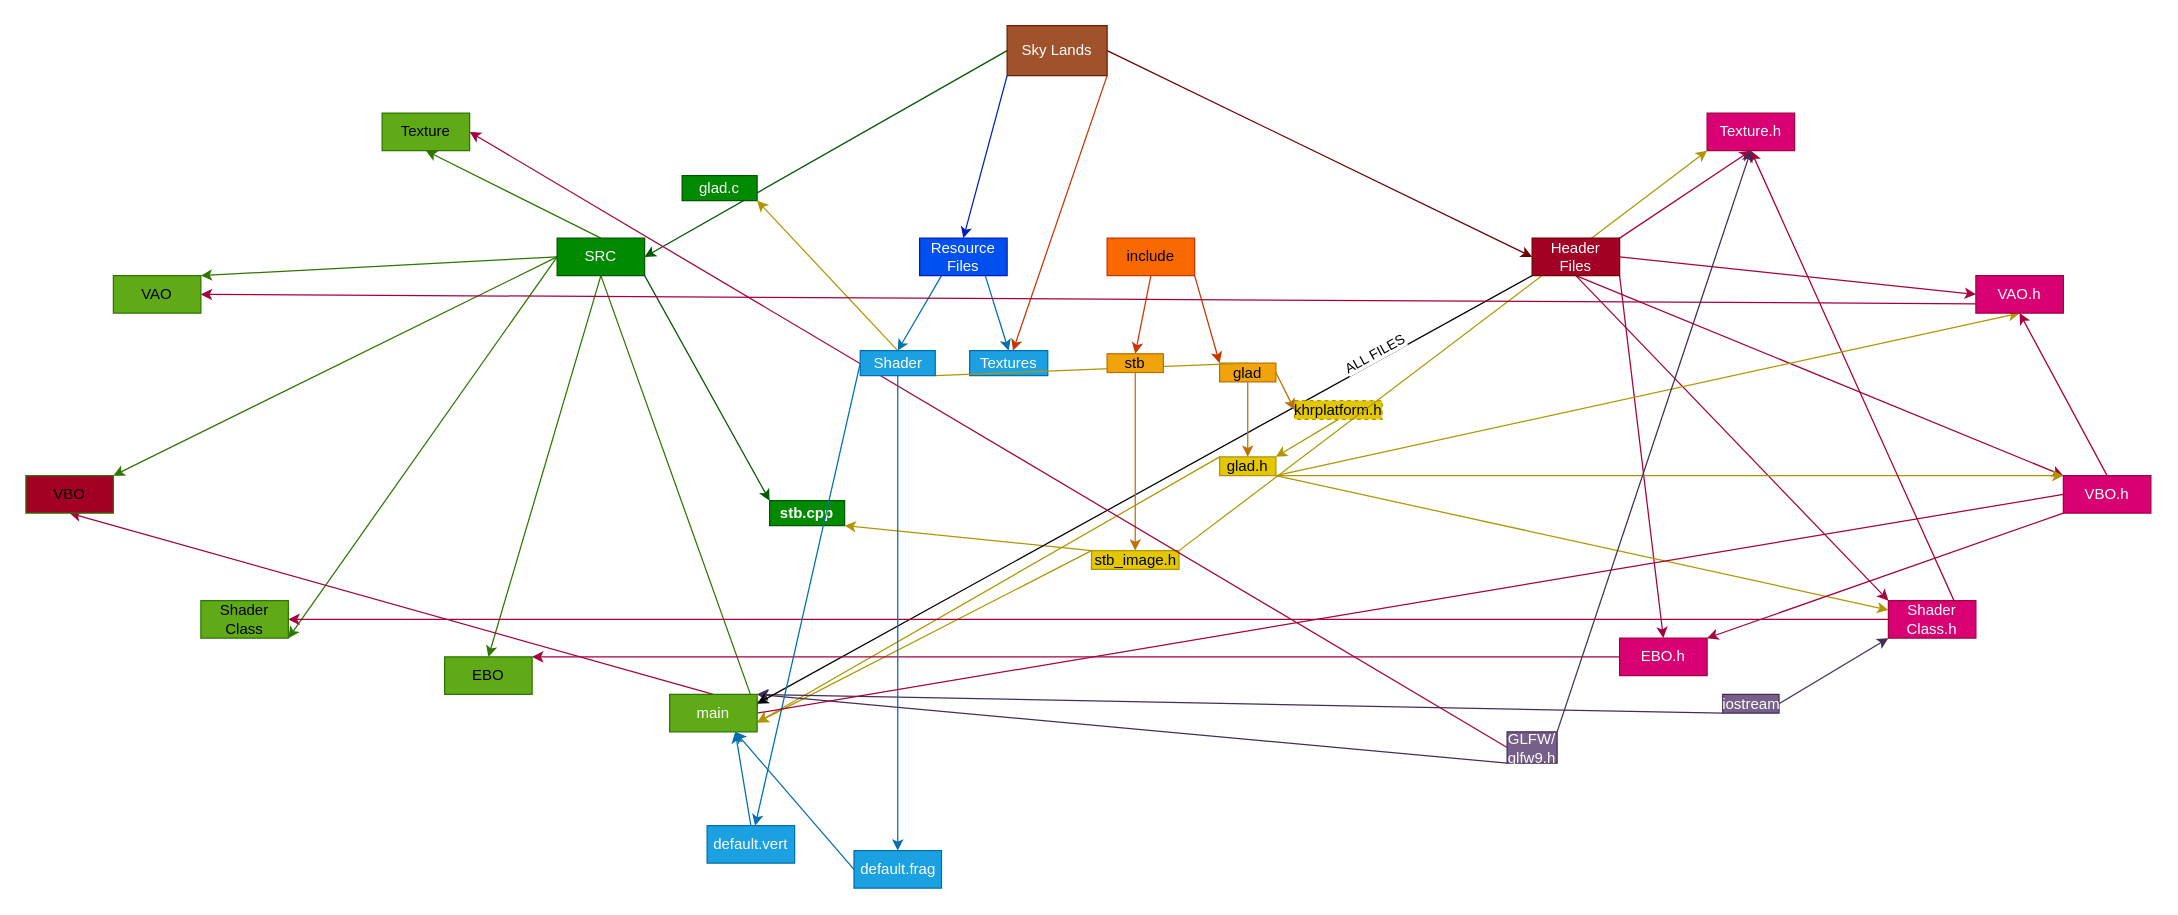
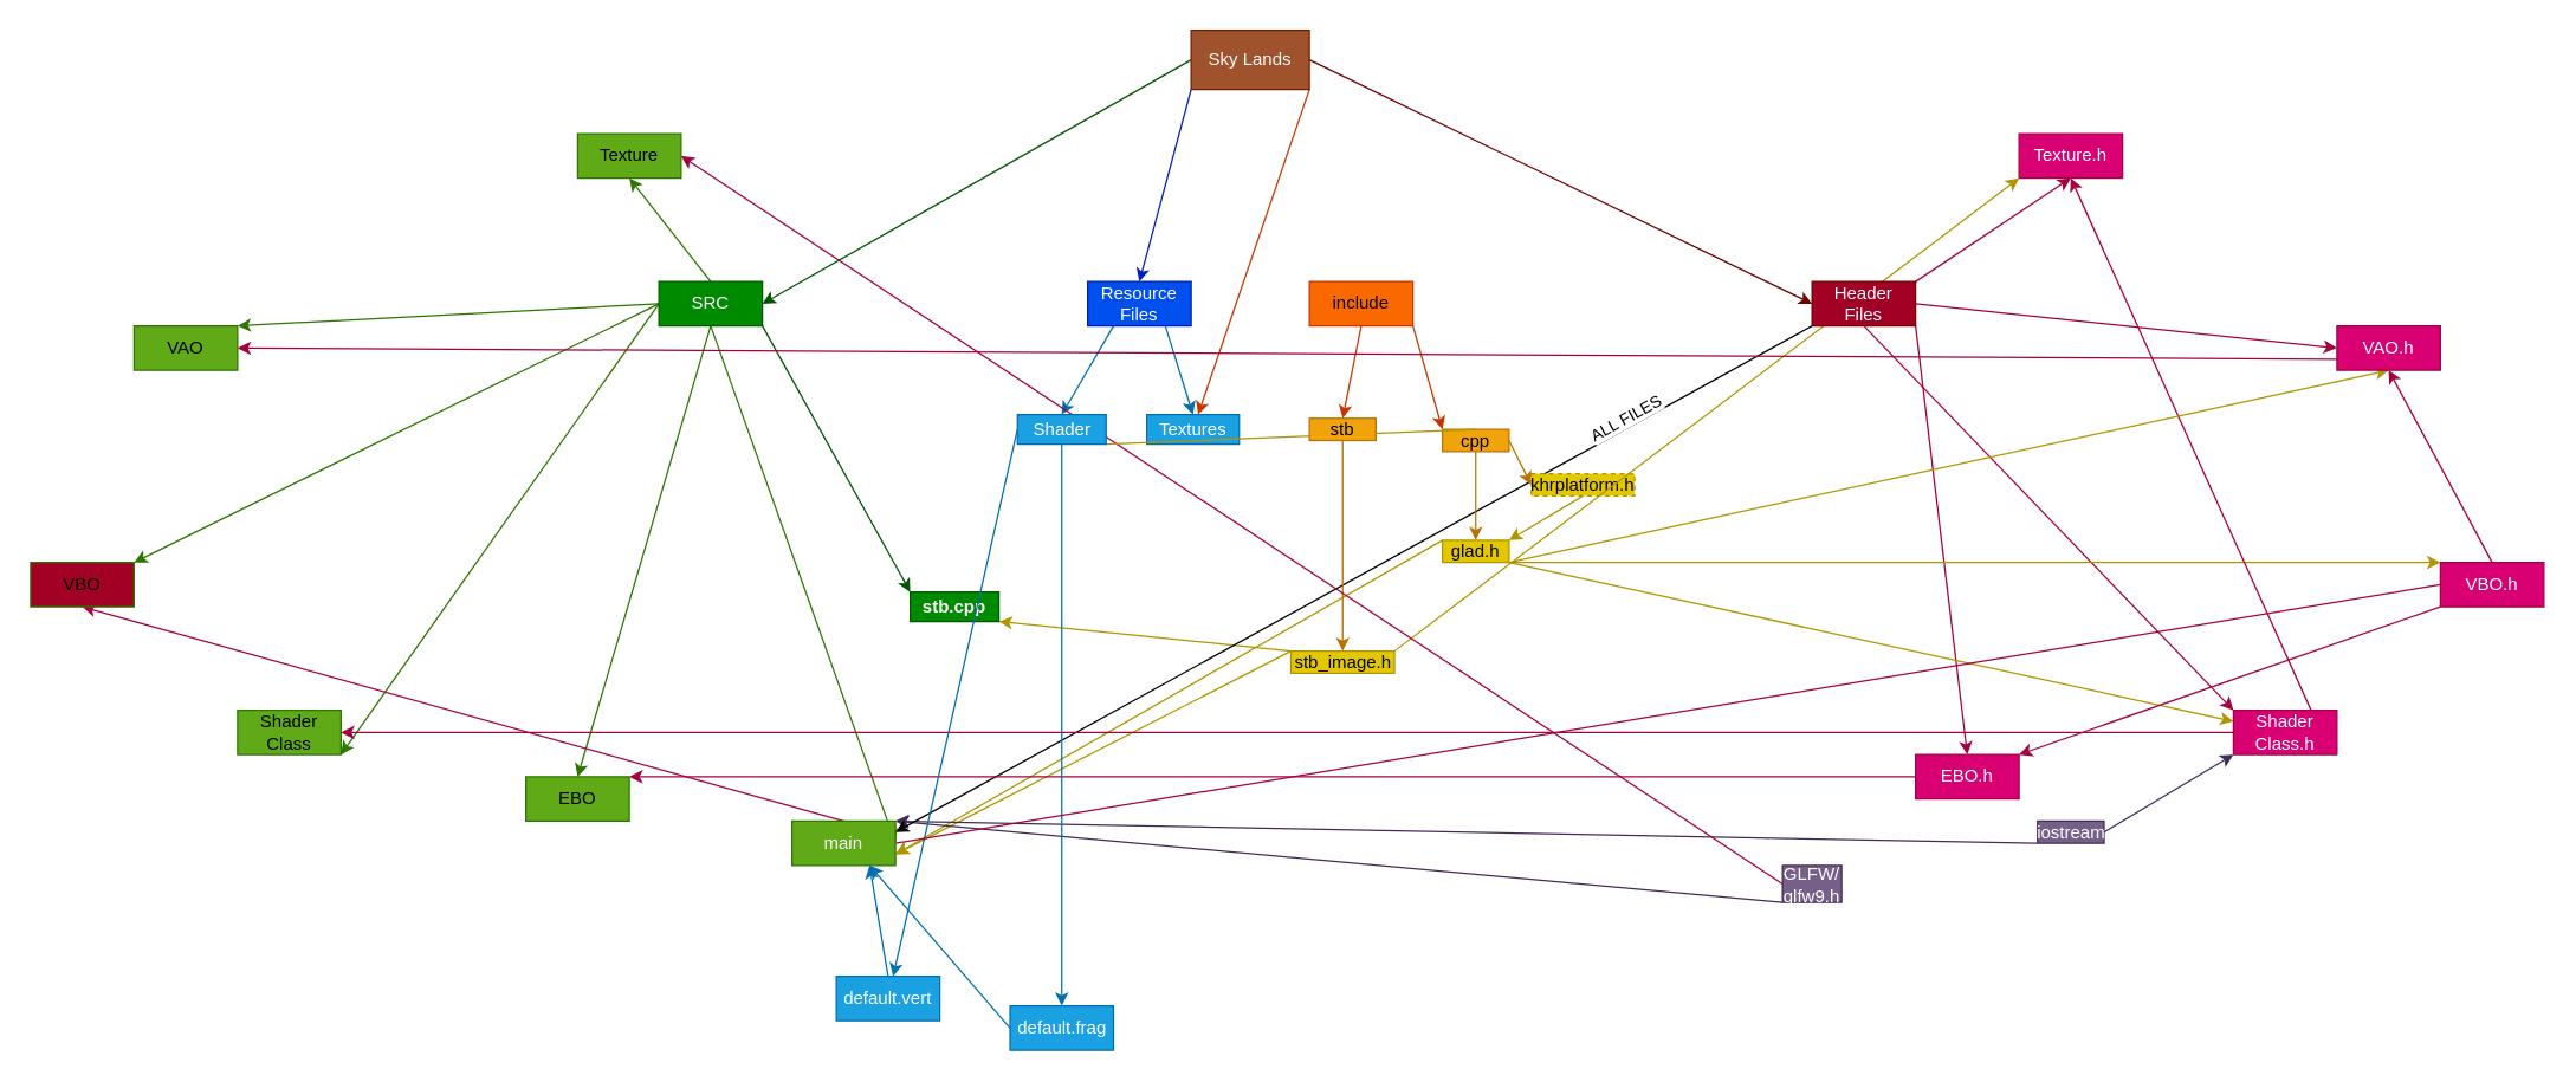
- <mxCell id="30" value="&lt;span style=&quot;font-size: 12px;&quot;&gt;Texture&lt;/span&gt;" style="rounded=0;whiteSpace=wrap;html=1;labelBackgroundColor=none;fontSize=10;fillColor=#60a917;strokeColor=#2D7600;" parent="1" vertex="1"><mxGeometry x="305" y="90" width="70" height="30" as="geometry" /></mxCell>
+ <mxCell id="30" value="&lt;span style=&quot;font-size: 12px;&quot;&gt;Texture&lt;/span&gt;" style="rounded=0;whiteSpace=wrap;html=1;labelBackgroundColor=none;fontSize=10;fillColor=#60a917;strokeColor=#2D7600;" parent="1" vertex="1"><mxGeometry x="390" y="90" width="70" height="30" as="geometry" /></mxCell>
- <mxCell id="33" value="&lt;span style=&quot;font-size: 12px;&quot;&gt;glad.c&lt;/span&gt;" style="rounded=0;whiteSpace=wrap;html=1;labelBackgroundColor=none;fontSize=10;fillColor=#008a00;strokeColor=#005700;fontColor=#ffffff;" parent="1" vertex="1"><mxGeometry x="545" y="140" width="60" height="20" as="geometry" /></mxCell>
- <mxCell id="7" style="edgeStyle=none;html=1;exitX=0.5;exitY=0;exitDx=0;exitDy=0;entryX=1;entryY=1;entryDx=0;entryDy=0;fontSize=12;shadow=0;fillColor=#e3c800;strokeColor=#B09500;startArrow=none;" parent="1" source="79" target="33" edge="1"><mxGeometry relative="1" as="geometry" /></mxCell>
- <mxCell id="76" style="edgeStyle=none;html=1;exitX=1;exitY=0;exitDx=0;exitDy=0;strokeColor=#432D57;entryX=0.5;entryY=1;entryDx=0;entryDy=0;fillColor=#76608a;" parent="1" source="77" target="60" edge="1"><mxGeometry relative="1" as="geometry"><mxPoint x="1385" y="227.419" as="targetPoint" /></mxGeometry></mxCell>
- <mxCell id="39" value="glad" style="rounded=0;whiteSpace=wrap;html=1;labelBackgroundColor=none;fontSize=12;fillColor=#f0a30a;fontColor=#000000;strokeColor=#BD7000;" parent="1" vertex="1"><mxGeometry x="975" y="290" width="45" height="15" as="geometry" /></mxCell>
+ <mxCell id="39" value="cpp" style="rounded=0;whiteSpace=wrap;html=1;labelBackgroundColor=none;fontSize=12;fillColor=#f0a30a;fontColor=#000000;strokeColor=#BD7000;" parent="1" vertex="1"><mxGeometry x="975" y="290" width="45" height="15" as="geometry" /></mxCell>
- <mxCell id="21" style="edgeStyle=none;html=1;exitX=0.5;exitY=1;exitDx=0;exitDy=0;entryX=0;entryY=0;entryDx=0;entryDy=0;shadow=0;fontSize=12;fillColor=#d80073;strokeColor=#A50040;" parent="1" source="82" target="55" edge="1"><mxGeometry relative="1" as="geometry" /></mxCell>
